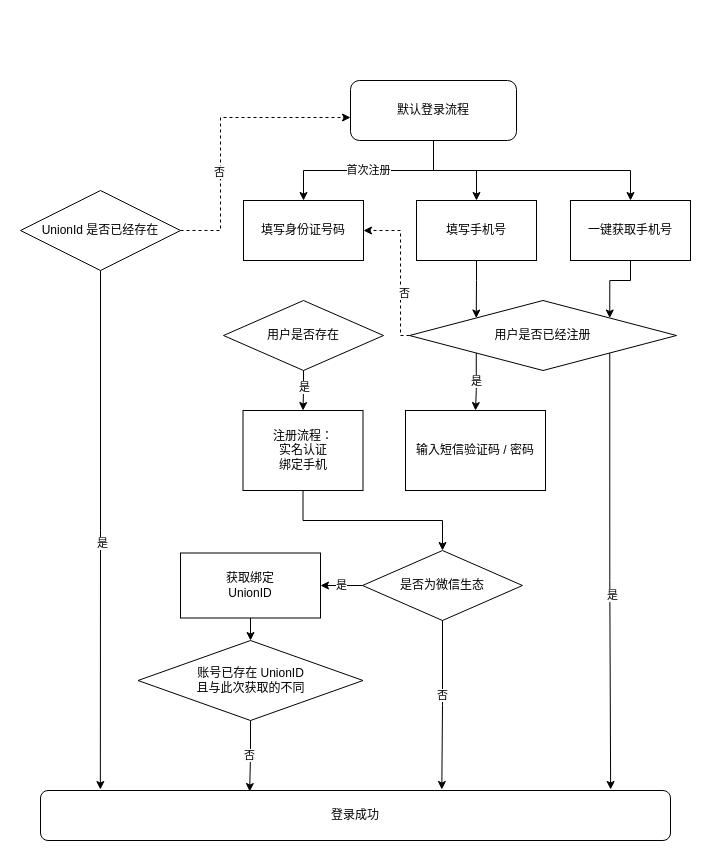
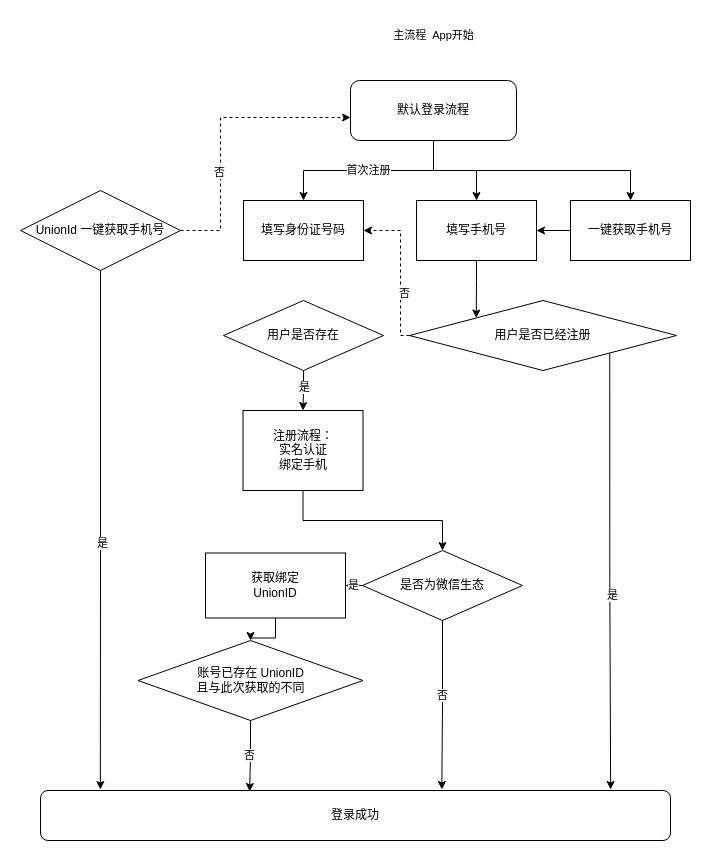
+ <mxCell id="37" value="主流程&amp;nbsp; App开始" style="text;html=1;strokeColor=none;fillColor=none;align=center;verticalAlign=middle;whiteSpace=wrap;rounded=0;fontSize=11;" vertex="1" parent="1"><mxGeometry x="379.5" y="20" width="107" height="30" as="geometry" /></mxCell>
- <mxCell id="6" value="UnionId 是否已经存在" style="rhombus;whiteSpace=wrap;html=1;" vertex="1" parent="1"><mxGeometry x="20" y="190" width="160" height="80" as="geometry" /></mxCell>
+ <mxCell id="6" value="UnionId 一键获取手机号" style="rhombus;whiteSpace=wrap;html=1;" vertex="1" parent="1"><mxGeometry x="20" y="190" width="160" height="80" as="geometry" /></mxCell>
- <mxCell id="35" style="edgeStyle=orthogonalEdgeStyle;rounded=0;orthogonalLoop=1;jettySize=auto;html=1;entryX=1;entryY=0;entryDx=0;entryDy=0;fontSize=11;" edge="1" parent="1" source="36" target="22"><mxGeometry relative="1" as="geometry" /></mxCell>
+ <mxCell id="35" style="edgeStyle=orthogonalEdgeStyle;rounded=0;orthogonalLoop=1;jettySize=auto;html=1;fontSize=11;" edge="1" parent="1" source="36" target="13"><mxGeometry relative="1" as="geometry" /></mxCell>
- <mxCell id="17" value="是" style="edgeStyle=orthogonalEdgeStyle;rounded=0;orthogonalLoop=1;jettySize=auto;html=1;exitX=0;exitY=1;exitDx=0;exitDy=0;entryX=0.5;entryY=0;entryDx=0;entryDy=0;fontSize=11;" edge="1" parent="1" source="22" target="25"><mxGeometry relative="1" as="geometry" /></mxCell>
- <mxCell id="25" value="输入短信验证码 / 密码" style="rounded=0;whiteSpace=wrap;html=1;" vertex="1" parent="1"><mxGeometry x="405" y="410" width="140" height="80" as="geometry" /></mxCell>
- <mxCell id="31" value="获取绑定&lt;br&gt;UnionID" style="rounded=0;whiteSpace=wrap;html=1;" vertex="1" parent="1"><mxGeometry x="180" y="552.5" width="140" height="65" as="geometry" /></mxCell>
+ <mxCell id="31" value="获取绑定&lt;br&gt;UnionID" style="rounded=0;whiteSpace=wrap;html=1;" vertex="1" parent="1"><mxGeometry x="205" y="552.5" width="140" height="65" as="geometry" /></mxCell>
